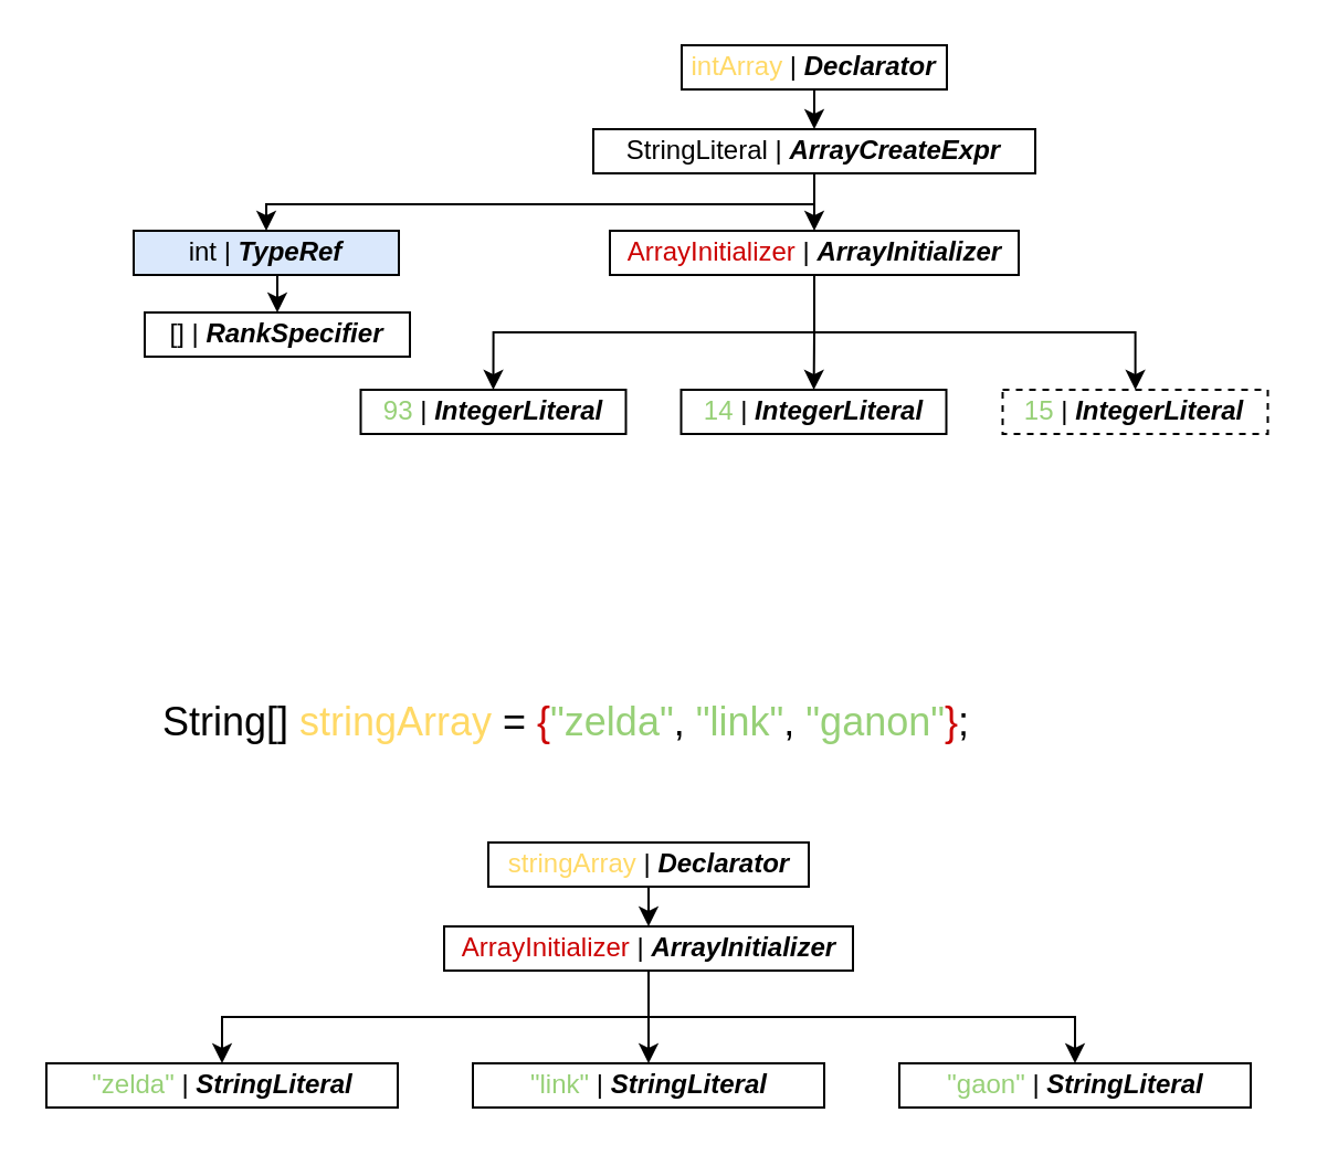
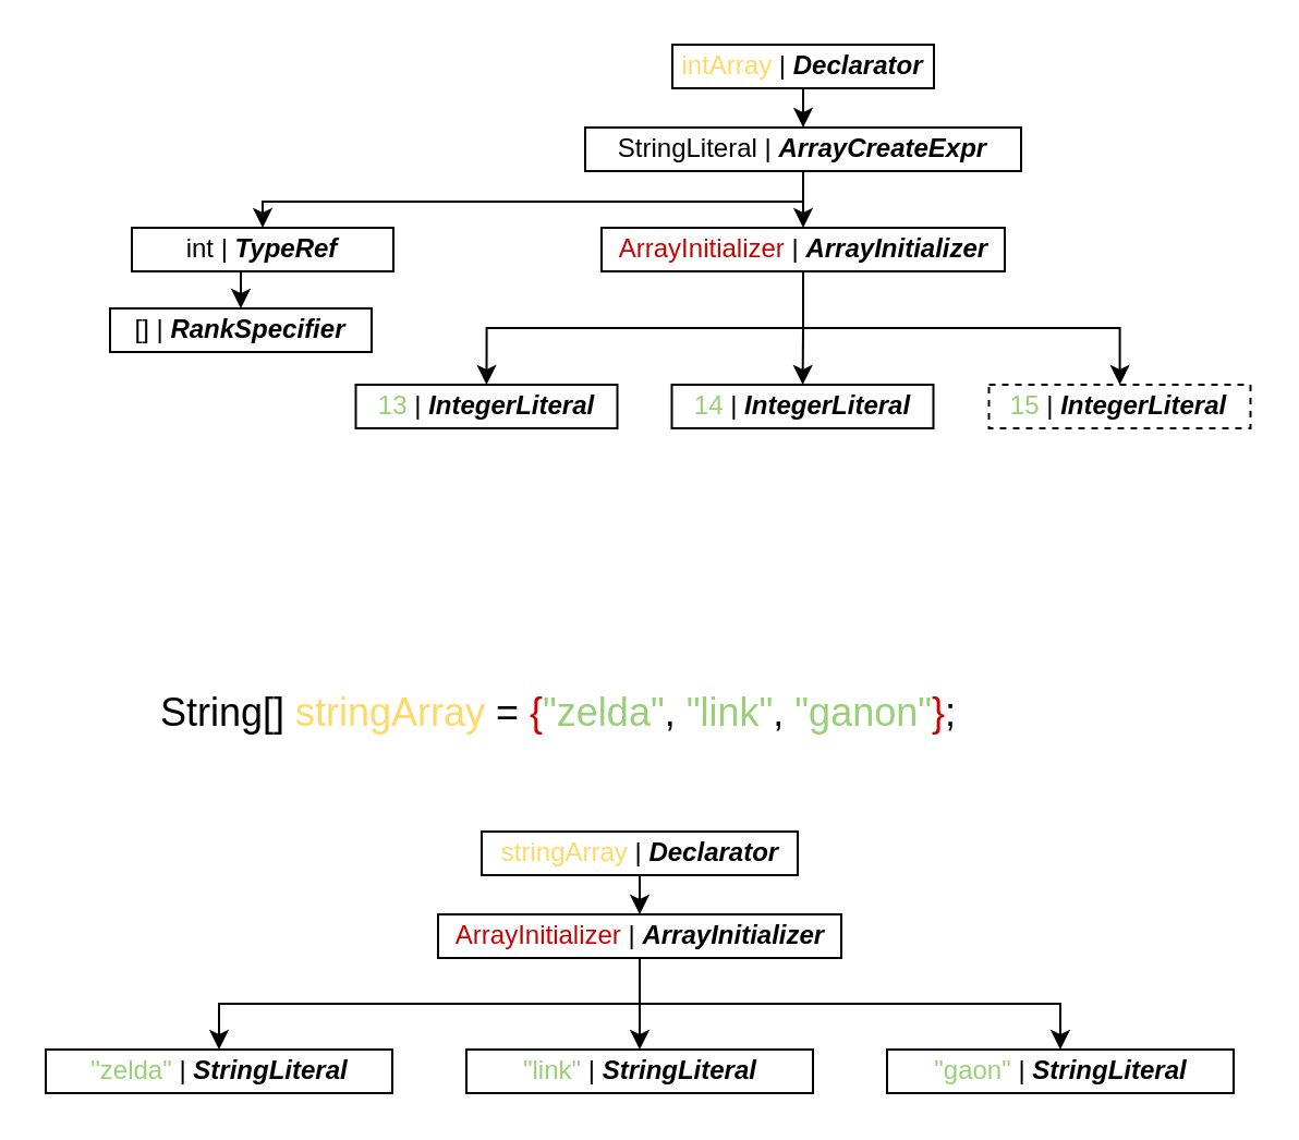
- <mxCell id="8" value="int | &lt;b&gt;&lt;i&gt;TypeRef&lt;/i&gt;&lt;/b&gt;" style="rounded=0;whiteSpace=wrap;html=1;fillColor=#dae8fc;" vertex="1" parent="1"><mxGeometry x="60" y="104" width="120" height="20" as="geometry" /></mxCell>
+ <mxCell id="8" value="int | &lt;b&gt;&lt;i&gt;TypeRef&lt;/i&gt;&lt;/b&gt;" style="rounded=0;whiteSpace=wrap;html=1;" vertex="1" parent="1"><mxGeometry x="60" y="104" width="120" height="20" as="geometry" /></mxCell>
- <mxCell id="14" value="[] | &lt;b&gt;&lt;i&gt;RankSpecifier&lt;/i&gt;&lt;/b&gt;" style="rounded=0;whiteSpace=wrap;html=1;" vertex="1" parent="1"><mxGeometry x="65" y="141" width="120" height="20" as="geometry" /></mxCell>
+ <mxCell id="14" value="[] | &lt;b&gt;&lt;i&gt;RankSpecifier&lt;/i&gt;&lt;/b&gt;" style="rounded=0;whiteSpace=wrap;html=1;" vertex="1" parent="1"><mxGeometry x="50" y="141" width="120" height="20" as="geometry" /></mxCell>
- <mxCell id="15" value="&lt;font color=&quot;#97d077&quot;&gt;93&lt;/font&gt; | &lt;b&gt;&lt;i&gt;IntegerLiteral&lt;/i&gt;&lt;/b&gt;" style="rounded=0;whiteSpace=wrap;html=1;" vertex="1" parent="1"><mxGeometry x="162.75" y="176" width="120" height="20" as="geometry" /></mxCell>
+ <mxCell id="15" value="&lt;font color=&quot;#97d077&quot;&gt;13&lt;/font&gt; | &lt;b&gt;&lt;i&gt;IntegerLiteral&lt;/i&gt;&lt;/b&gt;" style="rounded=0;whiteSpace=wrap;html=1;" vertex="1" parent="1"><mxGeometry x="162.75" y="176" width="120" height="20" as="geometry" /></mxCell>
